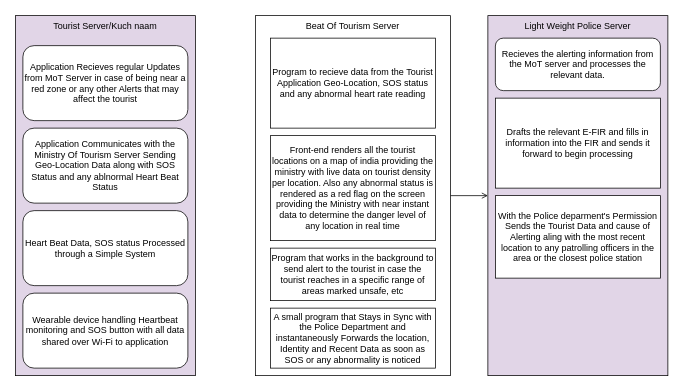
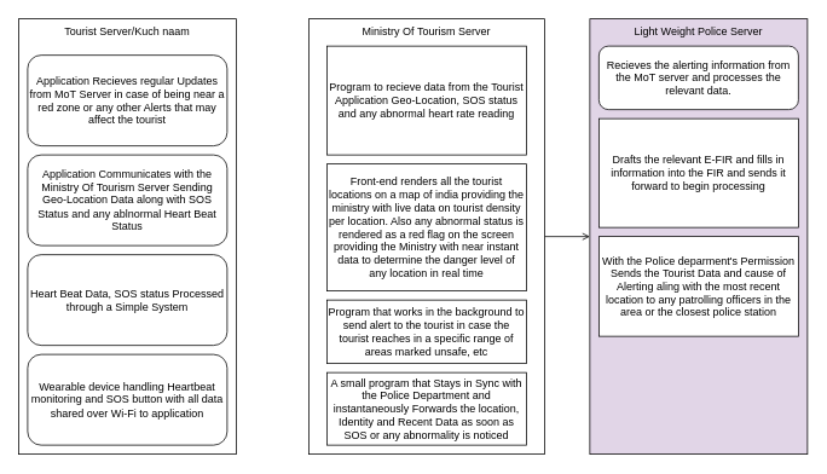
- <mxCell id="2" value="Tourist Server/Kuch naam&lt;div&gt;&lt;br/&gt;&lt;/div&gt;" style="rounded=0;whiteSpace=wrap;html=1;verticalAlign=top;rotation=0;fillColor=#e1d5e7;" vertex="1" parent="1"><mxGeometry x="20" y="20" width="240" height="480" as="geometry" /></mxCell>
+ <mxCell id="2" value="Tourist Server/Kuch naam&lt;div&gt;&lt;br/&gt;&lt;/div&gt;" style="rounded=0;whiteSpace=wrap;html=1;verticalAlign=top;rotation=0;" vertex="1" parent="1"><mxGeometry x="20" y="20" width="240" height="480" as="geometry" /></mxCell>
- <mxCell id="8" value="Beat Of Tourism Server" style="rounded=0;whiteSpace=wrap;html=1;verticalAlign=top;" vertex="1" parent="1"><mxGeometry x="340" y="20" width="260" height="480" as="geometry" /></mxCell>
+ <mxCell id="8" value="Ministry Of Tourism Server" style="rounded=0;whiteSpace=wrap;html=1;verticalAlign=top;" vertex="1" parent="1"><mxGeometry x="340" y="20" width="260" height="480" as="geometry" /></mxCell>
